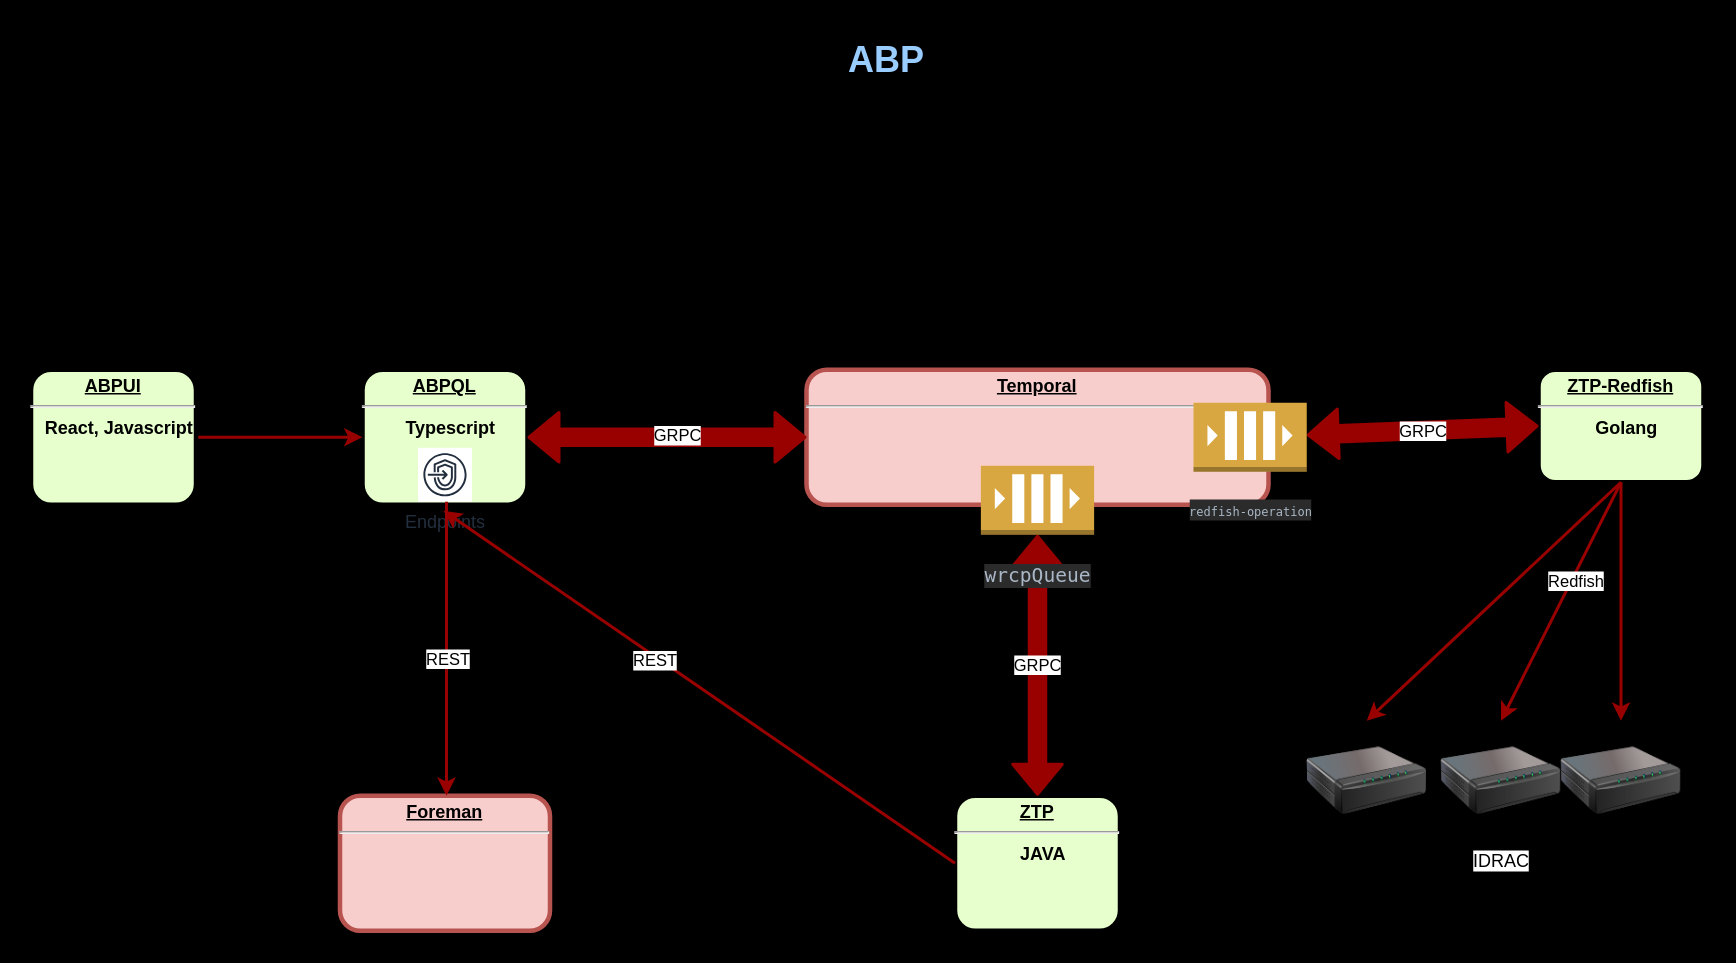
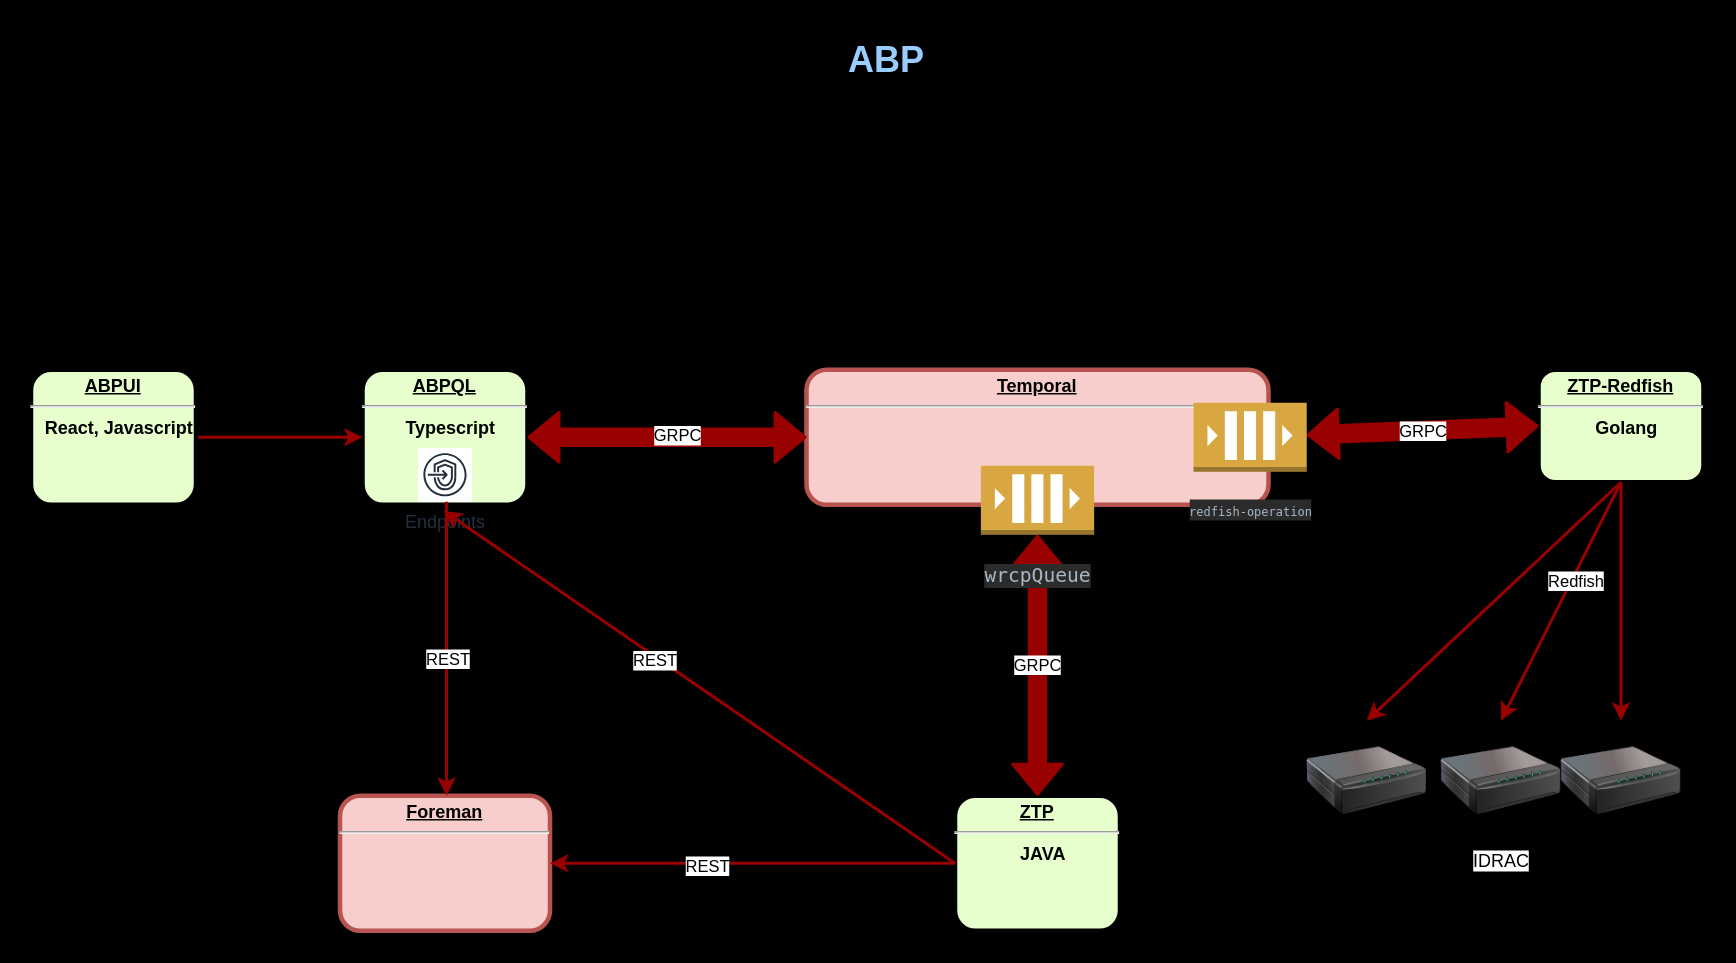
+ <mxCell id="15" value="" style="edgeStyle=none;noEdgeStyle=1;strokeColor=#990000;strokeWidth=2;entryX=1;entryY=0.5;entryDx=0;entryDy=0;" edge="1" parent="1" source="9" target="12"><mxGeometry width="100" height="100" relative="1" as="geometry"><mxPoint x="545" y="575" as="sourcePoint" /><mxPoint x="307" y="540" as="targetPoint" /></mxGeometry></mxCell>
+ <mxCell id="16" value="REST" style="edgeLabel;html=1;align=center;verticalAlign=middle;resizable=0;points=[];" vertex="1" connectable="0" parent="15"><mxGeometry x="0.219" y="1" relative="1" as="geometry"><mxPoint x="-1" as="offset" /></mxGeometry></mxCell>
